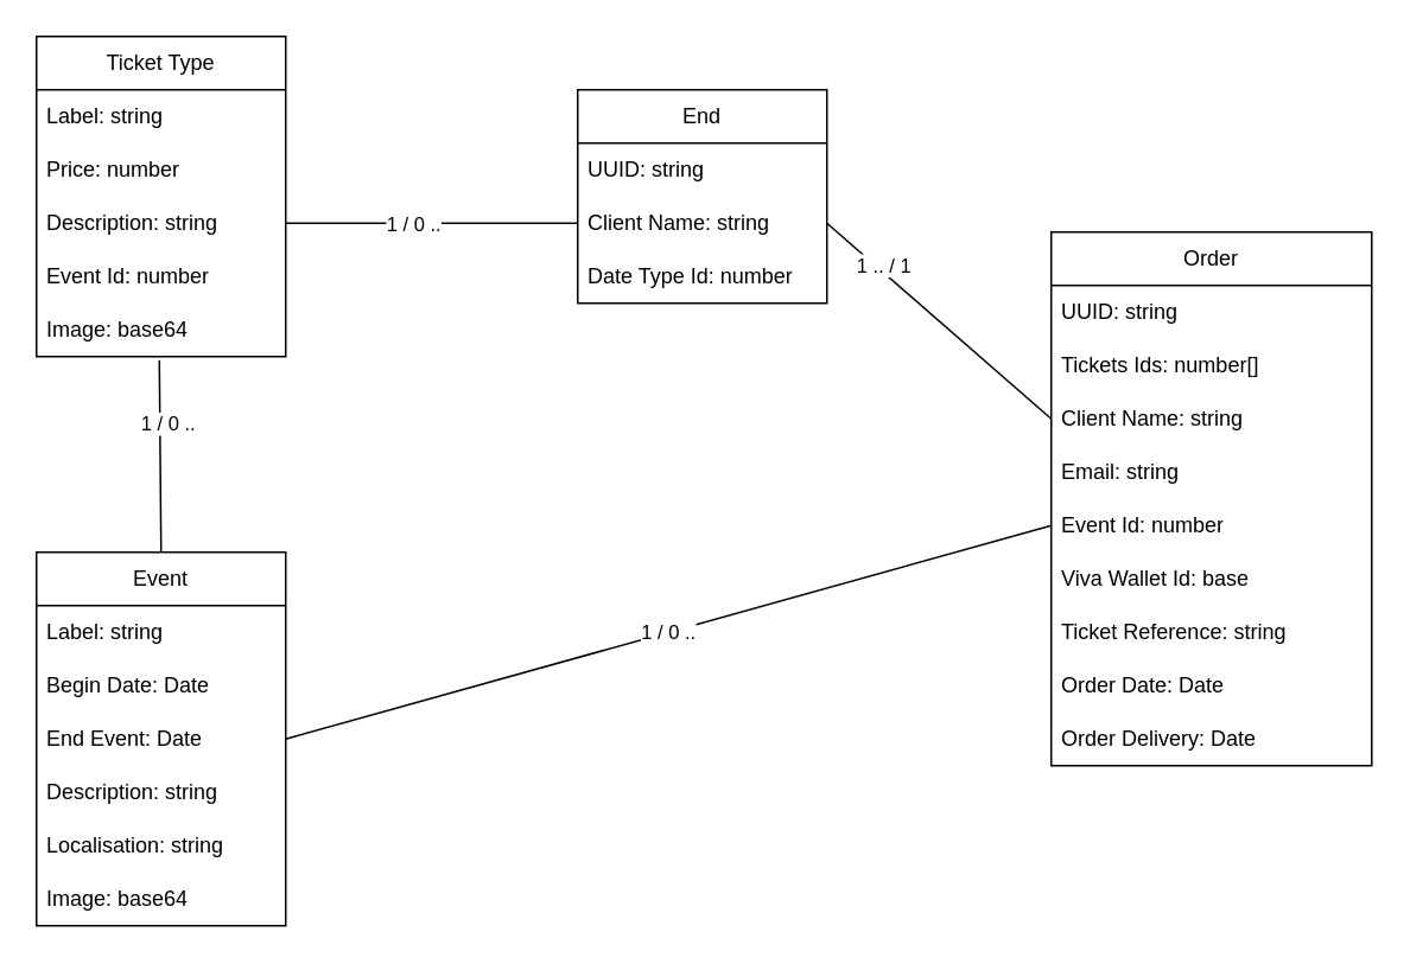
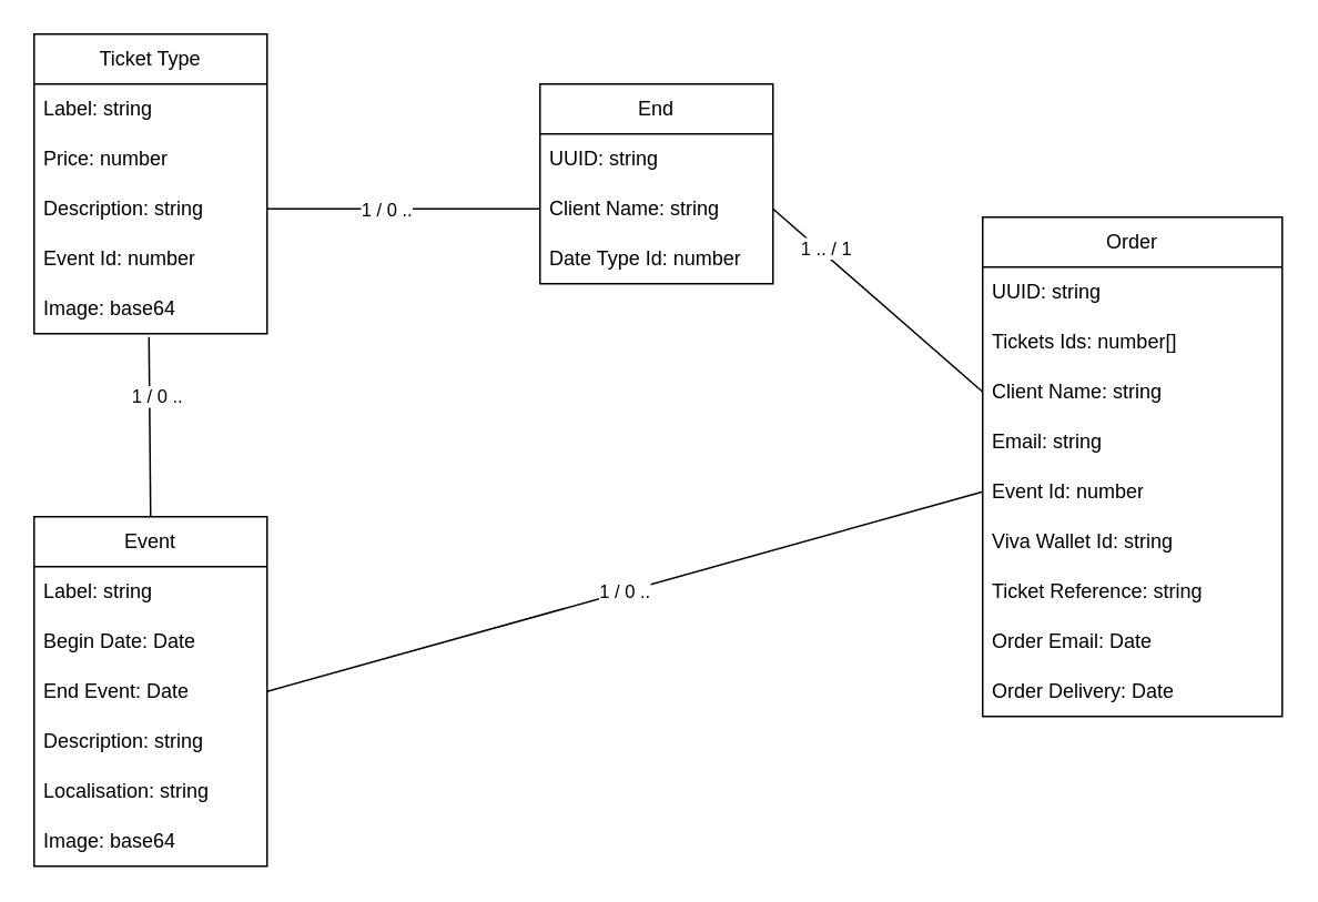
- <mxCell id="25" value="Viva Wallet Id: base" style="text;strokeColor=none;fillColor=none;align=left;verticalAlign=middle;spacingLeft=4;spacingRight=4;overflow=hidden;points=[[0,0.5],[1,0.5]];portConstraint=eastwest;rotatable=0;whiteSpace=wrap;html=1;" vertex="1" parent="19"><mxGeometry y="180" width="180" height="30" as="geometry" /></mxCell>
+ <mxCell id="25" value="Viva Wallet Id: string" style="text;strokeColor=none;fillColor=none;align=left;verticalAlign=middle;spacingLeft=4;spacingRight=4;overflow=hidden;points=[[0,0.5],[1,0.5]];portConstraint=eastwest;rotatable=0;whiteSpace=wrap;html=1;" vertex="1" parent="19"><mxGeometry y="180" width="180" height="30" as="geometry" /></mxCell>
- <mxCell id="27" value="&lt;div&gt;Order Date: Date&lt;/div&gt;" style="text;strokeColor=none;fillColor=none;align=left;verticalAlign=middle;spacingLeft=4;spacingRight=4;overflow=hidden;points=[[0,0.5],[1,0.5]];portConstraint=eastwest;rotatable=0;whiteSpace=wrap;html=1;" vertex="1" parent="19"><mxGeometry y="240" width="180" height="30" as="geometry" /></mxCell>
+ <mxCell id="27" value="&lt;div&gt;Order Email: Date&lt;/div&gt;" style="text;strokeColor=none;fillColor=none;align=left;verticalAlign=middle;spacingLeft=4;spacingRight=4;overflow=hidden;points=[[0,0.5],[1,0.5]];portConstraint=eastwest;rotatable=0;whiteSpace=wrap;html=1;" vertex="1" parent="19"><mxGeometry y="240" width="180" height="30" as="geometry" /></mxCell>
